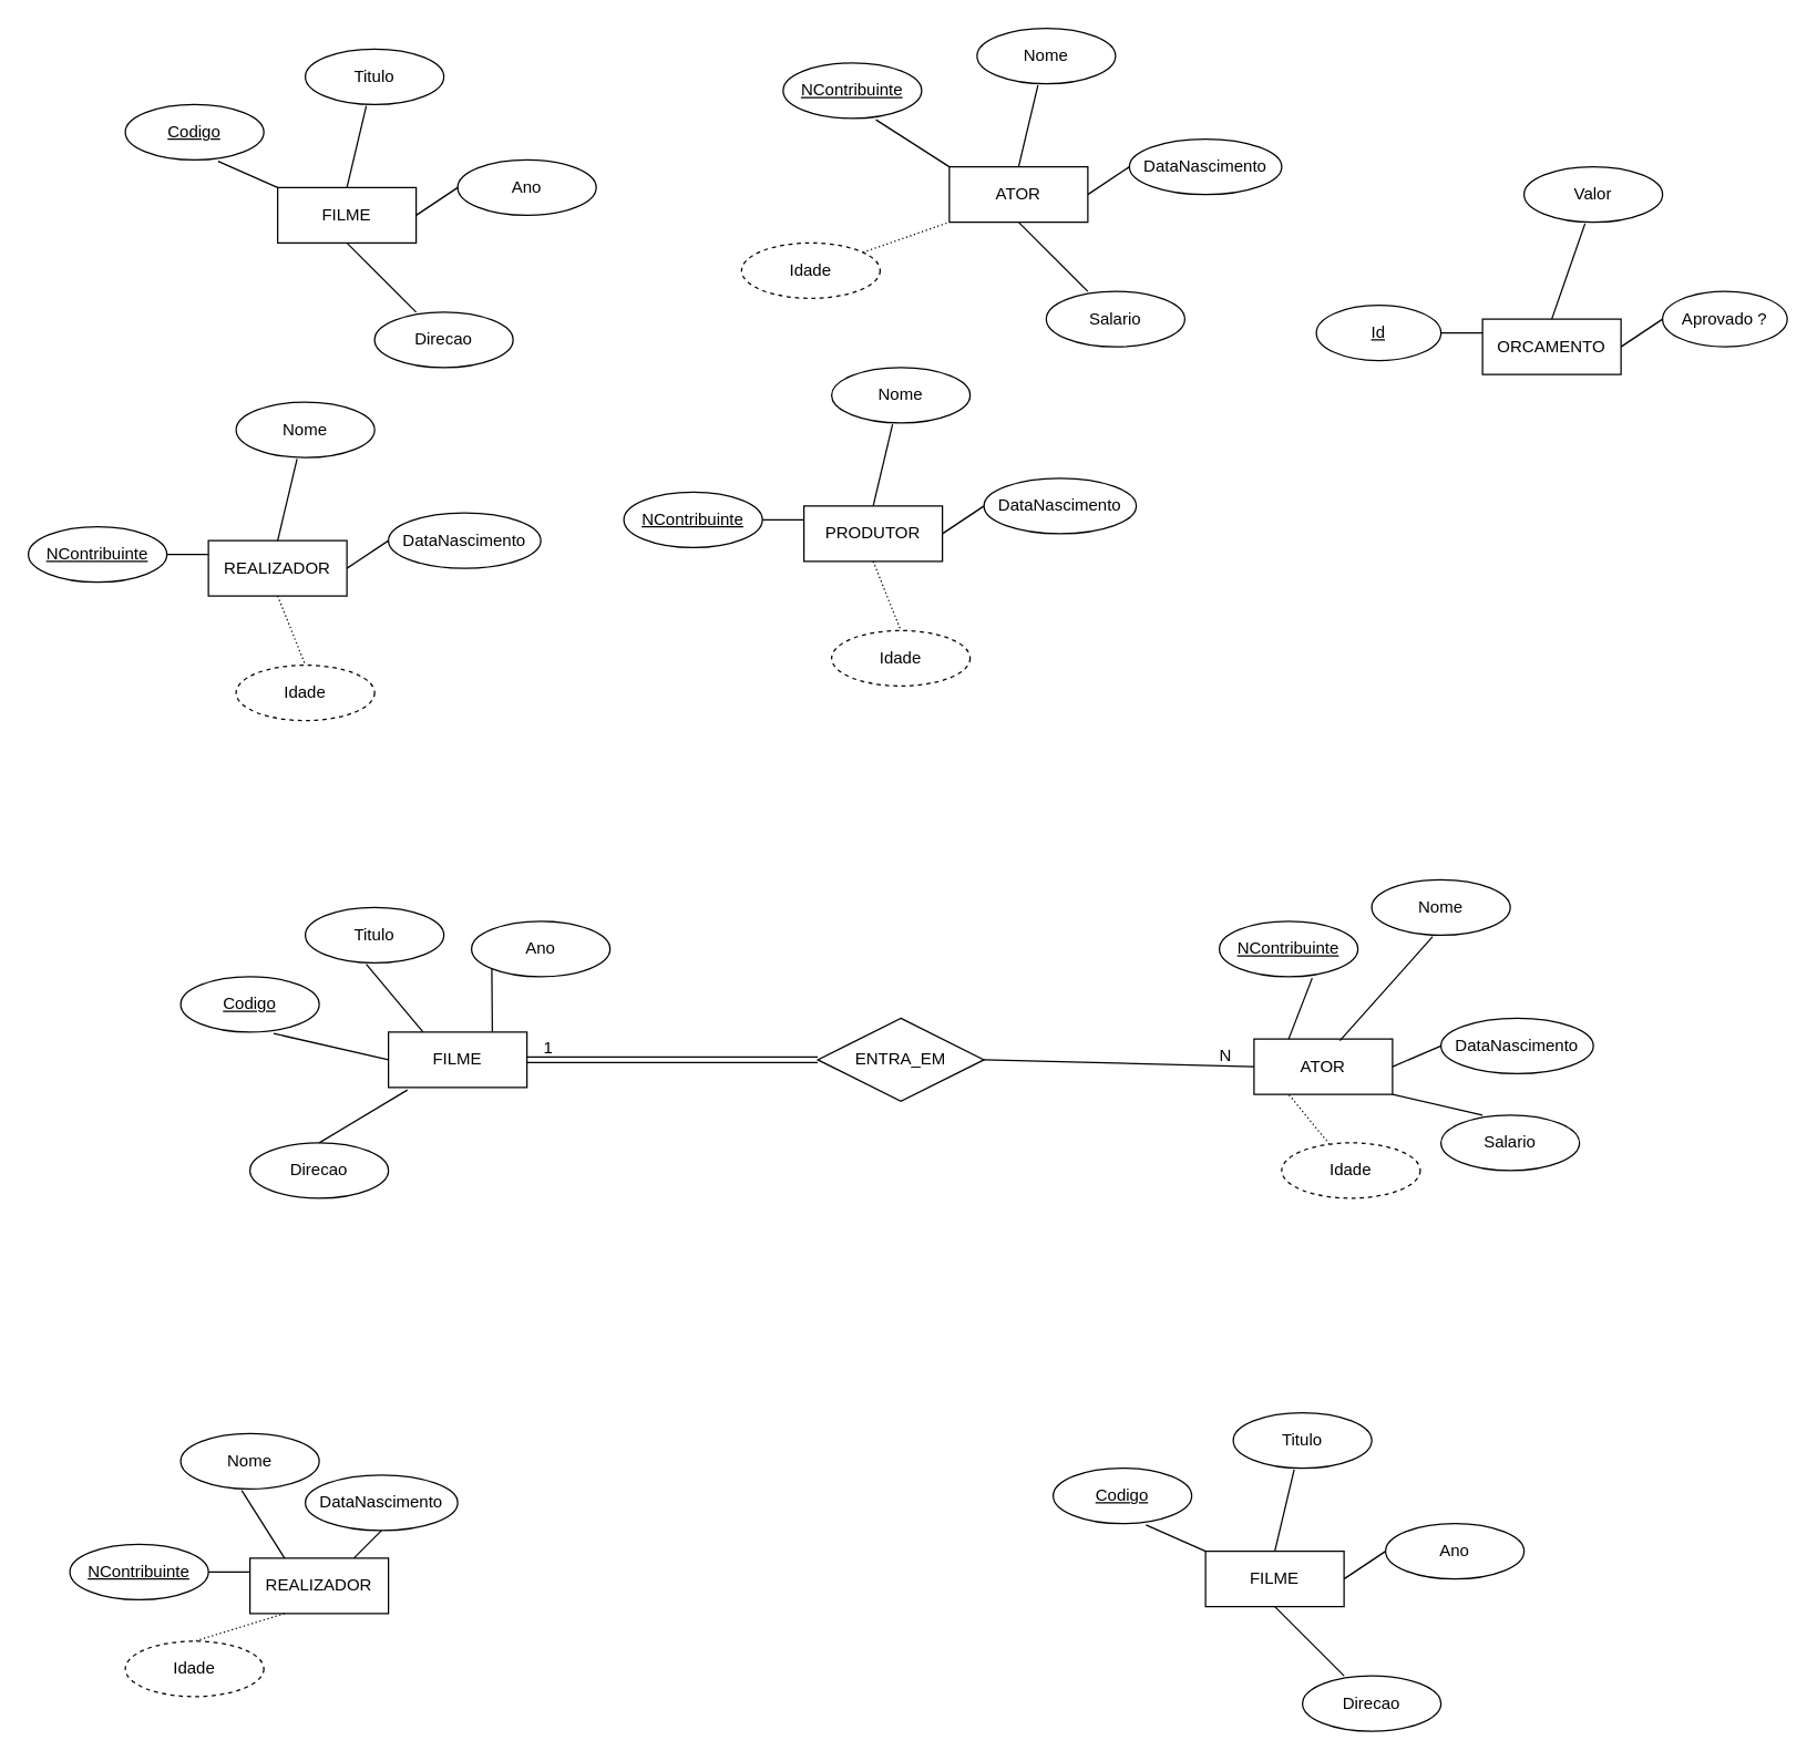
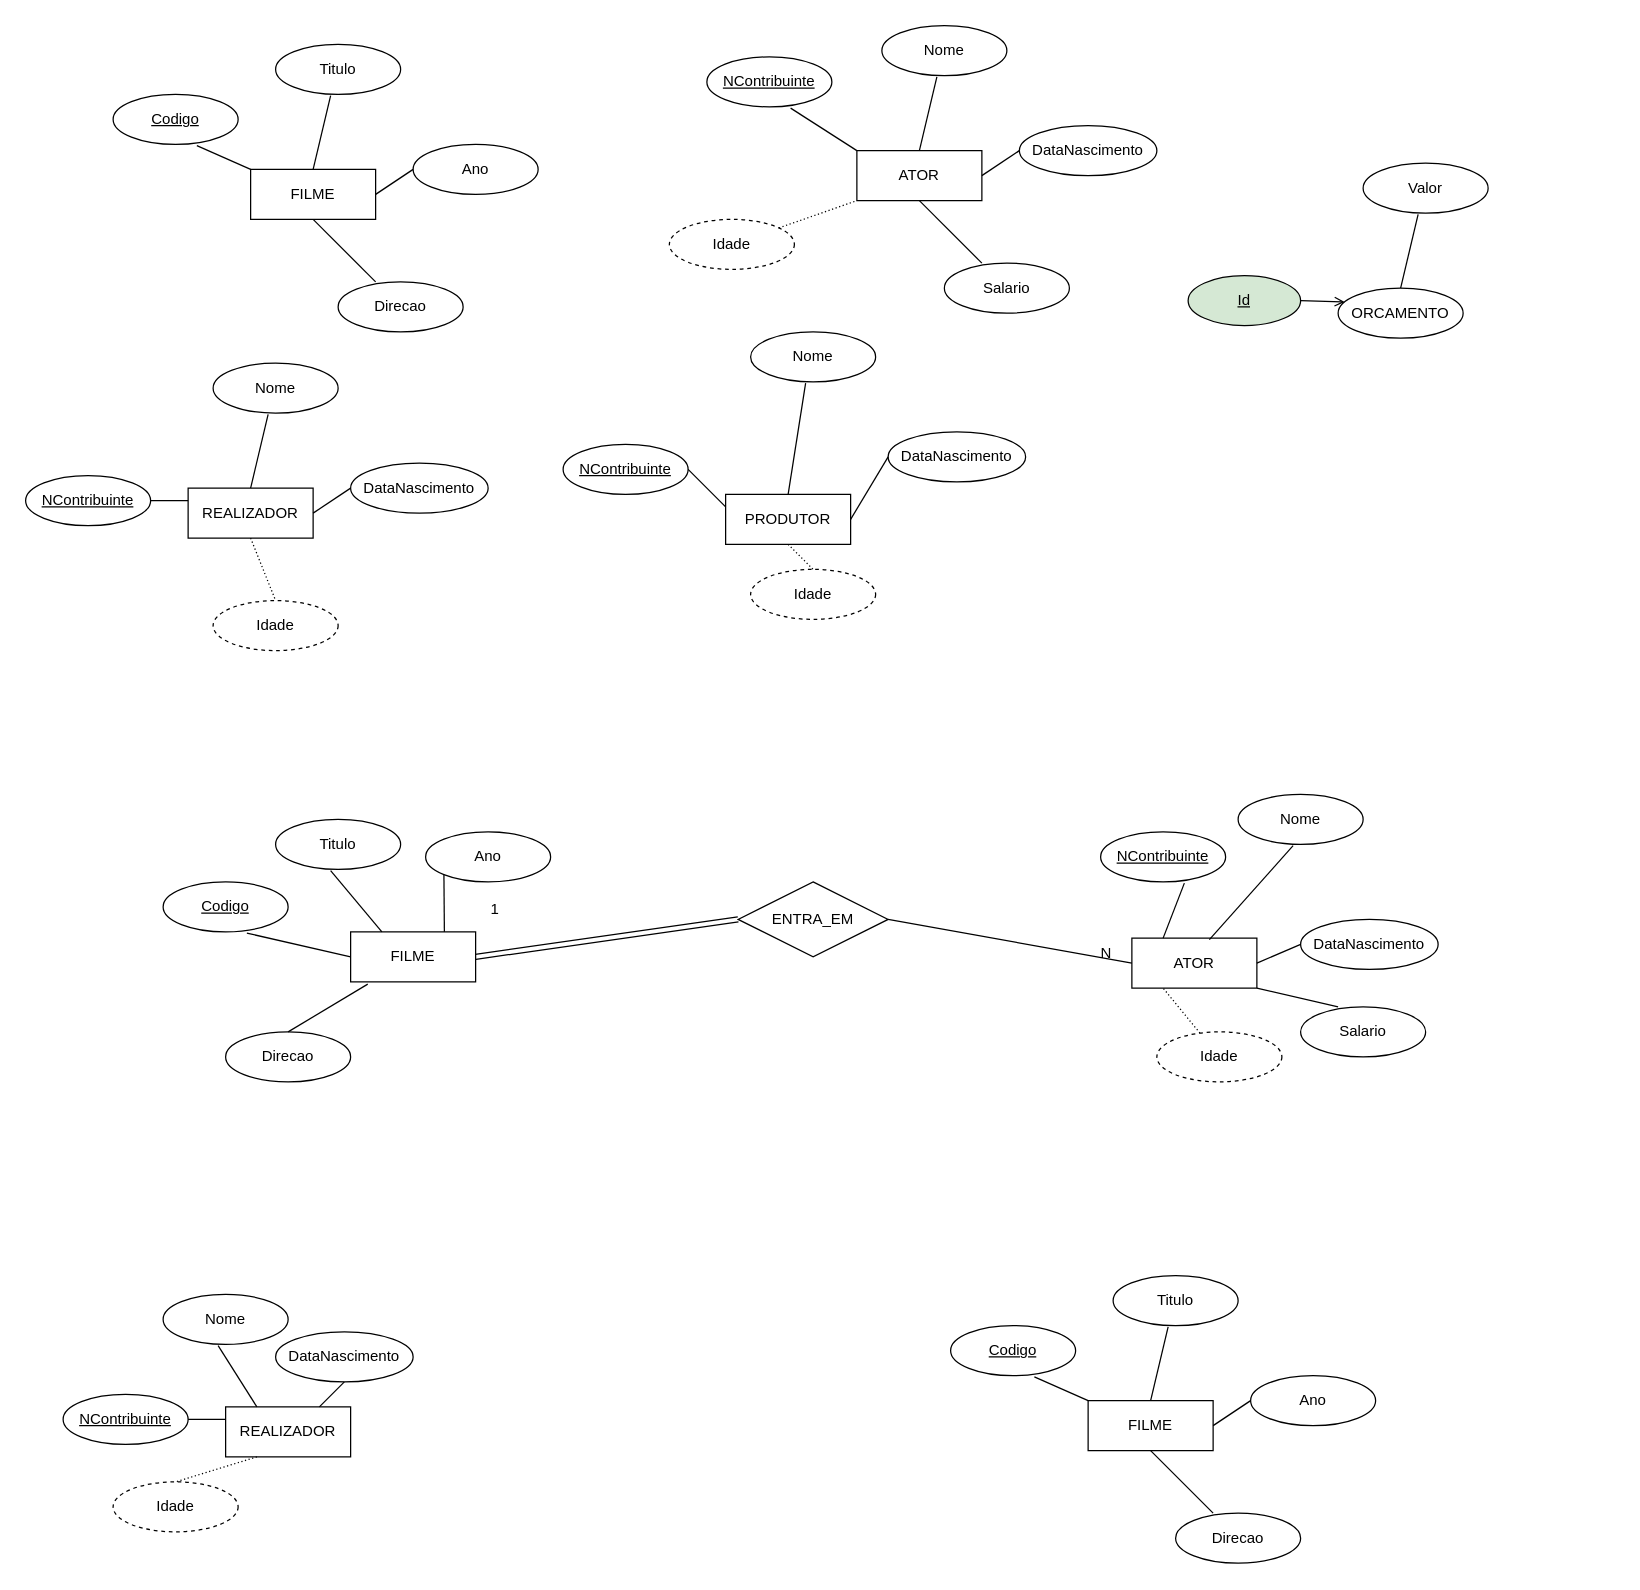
- <mxCell id="41" value="Valor" style="ellipse;whiteSpace=wrap;html=1;align=center;" vertex="1" parent="1"><mxGeometry x="1100" y="120" width="100" height="40" as="geometry" /></mxCell>
+ <mxCell id="41" value="Valor" style="ellipse;whiteSpace=wrap;html=1;align=center;" vertex="1" parent="1"><mxGeometry x="1090" y="130" width="100" height="40" as="geometry" /></mxCell>
- <mxCell id="42" value="Aprovado ?" style="ellipse;whiteSpace=wrap;html=1;align=center;" vertex="1" parent="1"><mxGeometry x="1200" y="210" width="90" height="40" as="geometry" /></mxCell>
- <mxCell id="43" value="Id" style="ellipse;whiteSpace=wrap;html=1;align=center;fontStyle=4;" vertex="1" parent="1"><mxGeometry x="950" y="220" width="90" height="40" as="geometry" /></mxCell>
+ <mxCell id="43" value="Id" style="ellipse;whiteSpace=wrap;html=1;align=center;fontStyle=4;fillColor=#d5e8d4;" vertex="1" parent="1"><mxGeometry x="950" y="220" width="90" height="40" as="geometry" /></mxCell>
- <mxCell id="44" value="" style="endArrow=none;html=1;rounded=0;exitX=1;exitY=0.5;exitDx=0;exitDy=0;entryX=0;entryY=0.25;entryDx=0;entryDy=0;" edge="1" parent="1" source="43" target="40"><mxGeometry relative="1" as="geometry"><mxPoint x="1040" y="250" as="sourcePoint" /><mxPoint x="1200" y="250" as="targetPoint" /></mxGeometry></mxCell>
+ <mxCell id="44" value="" style="endArrow=open;html=1;rounded=0;exitX=1;exitY=0.5;exitDx=0;exitDy=0;entryX=0;entryY=0.25;entryDx=0;entryDy=0;" edge="1" parent="1" source="43" target="40"><mxGeometry relative="1" as="geometry"><mxPoint x="1040" y="250" as="sourcePoint" /><mxPoint x="1200" y="250" as="targetPoint" /></mxGeometry></mxCell>
- <mxCell id="46" value="" style="endArrow=none;html=1;rounded=0;exitX=1;exitY=0.5;exitDx=0;exitDy=0;entryX=0;entryY=0.5;entryDx=0;entryDy=0;" edge="1" parent="1" source="40" target="42"><mxGeometry relative="1" as="geometry"><mxPoint x="1017" y="211" as="sourcePoint" /><mxPoint x="1090" y="250" as="targetPoint" /></mxGeometry></mxCell>
- <mxCell id="40" value="ORCAMENTO" style="whiteSpace=wrap;html=1;align=center;" vertex="1" parent="1"><mxGeometry x="1070" y="230" width="100" height="40" as="geometry" /></mxCell>
+ <mxCell id="40" value="ORCAMENTO" style="ellipse;whiteSpace=wrap;html=1;align=center;" vertex="1" parent="1"><mxGeometry x="1070" y="230" width="100" height="40" as="geometry" /></mxCell>
- <mxCell id="31" value="PRODUTOR" style="whiteSpace=wrap;html=1;align=center;" vertex="1" parent="1"><mxGeometry x="580" y="365" width="100" height="40" as="geometry" /></mxCell>
+ <mxCell id="31" value="PRODUTOR" style="whiteSpace=wrap;html=1;align=center;" vertex="1" parent="1"><mxGeometry x="580" y="395" width="100" height="40" as="geometry" /></mxCell>
- <mxCell id="47" value="ENTRA_EM" style="shape=rhombus;perimeter=rhombusPerimeter;whiteSpace=wrap;html=1;align=center;" vertex="1" parent="1"><mxGeometry x="590" y="735" width="120" height="60" as="geometry" /></mxCell>
+ <mxCell id="47" value="ENTRA_EM" style="shape=rhombus;perimeter=rhombusPerimeter;whiteSpace=wrap;html=1;align=center;" vertex="1" parent="1"><mxGeometry x="590" y="705" width="120" height="60" as="geometry" /></mxCell>
